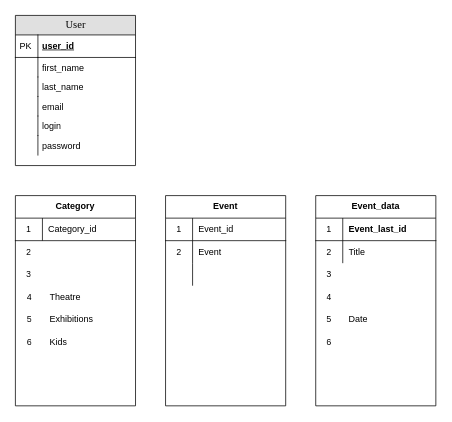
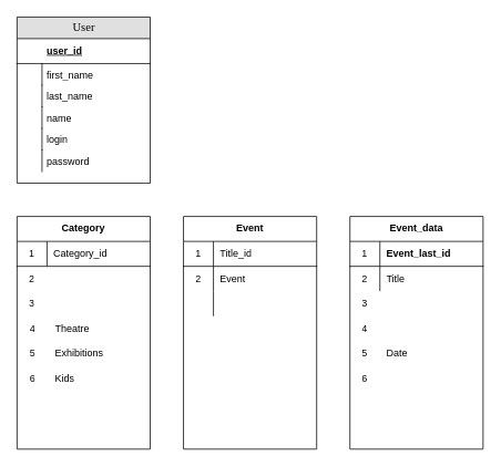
- <mxCell id="4" value="PK" style="shape=partialRectangle;top=0;left=0;bottom=0;html=1;fillColor=none;align=left;verticalAlign=middle;spacingLeft=4;spacingRight=4;whiteSpace=wrap;overflow=hidden;rotatable=0;points=[];portConstraint=eastwest;part=1;" parent="3" vertex="1" connectable="0"><mxGeometry width="30" height="30" as="geometry" /></mxCell>
- <mxCell id="9" value="email" style="shape=partialRectangle;top=0;left=0;right=0;bottom=0;html=1;align=left;verticalAlign=top;fillColor=none;spacingLeft=34;spacingRight=4;whiteSpace=wrap;overflow=hidden;rotatable=0;points=[[0,0.5],[1,0.5]];portConstraint=eastwest;dropTarget=0;" parent="2" vertex="1"><mxGeometry y="108" width="160" height="26" as="geometry" /></mxCell>
+ <mxCell id="9" value="name" style="shape=partialRectangle;top=0;left=0;right=0;bottom=0;html=1;align=left;verticalAlign=top;fillColor=none;spacingLeft=34;spacingRight=4;whiteSpace=wrap;overflow=hidden;rotatable=0;points=[[0,0.5],[1,0.5]];portConstraint=eastwest;dropTarget=0;" parent="2" vertex="1"><mxGeometry y="108" width="160" height="26" as="geometry" /></mxCell>
- <mxCell id="32" value="Event_id" style="shape=partialRectangle;html=1;whiteSpace=wrap;connectable=0;fillColor=none;top=0;left=0;bottom=0;right=0;align=left;spacingLeft=6;overflow=hidden;" vertex="1" parent="30"><mxGeometry x="36" width="124" height="30" as="geometry" /></mxCell>
+ <mxCell id="32" value="Title_id" style="shape=partialRectangle;html=1;whiteSpace=wrap;connectable=0;fillColor=none;top=0;left=0;bottom=0;right=0;align=left;spacingLeft=6;overflow=hidden;" vertex="1" parent="30"><mxGeometry x="36" width="124" height="30" as="geometry" /></mxCell>
